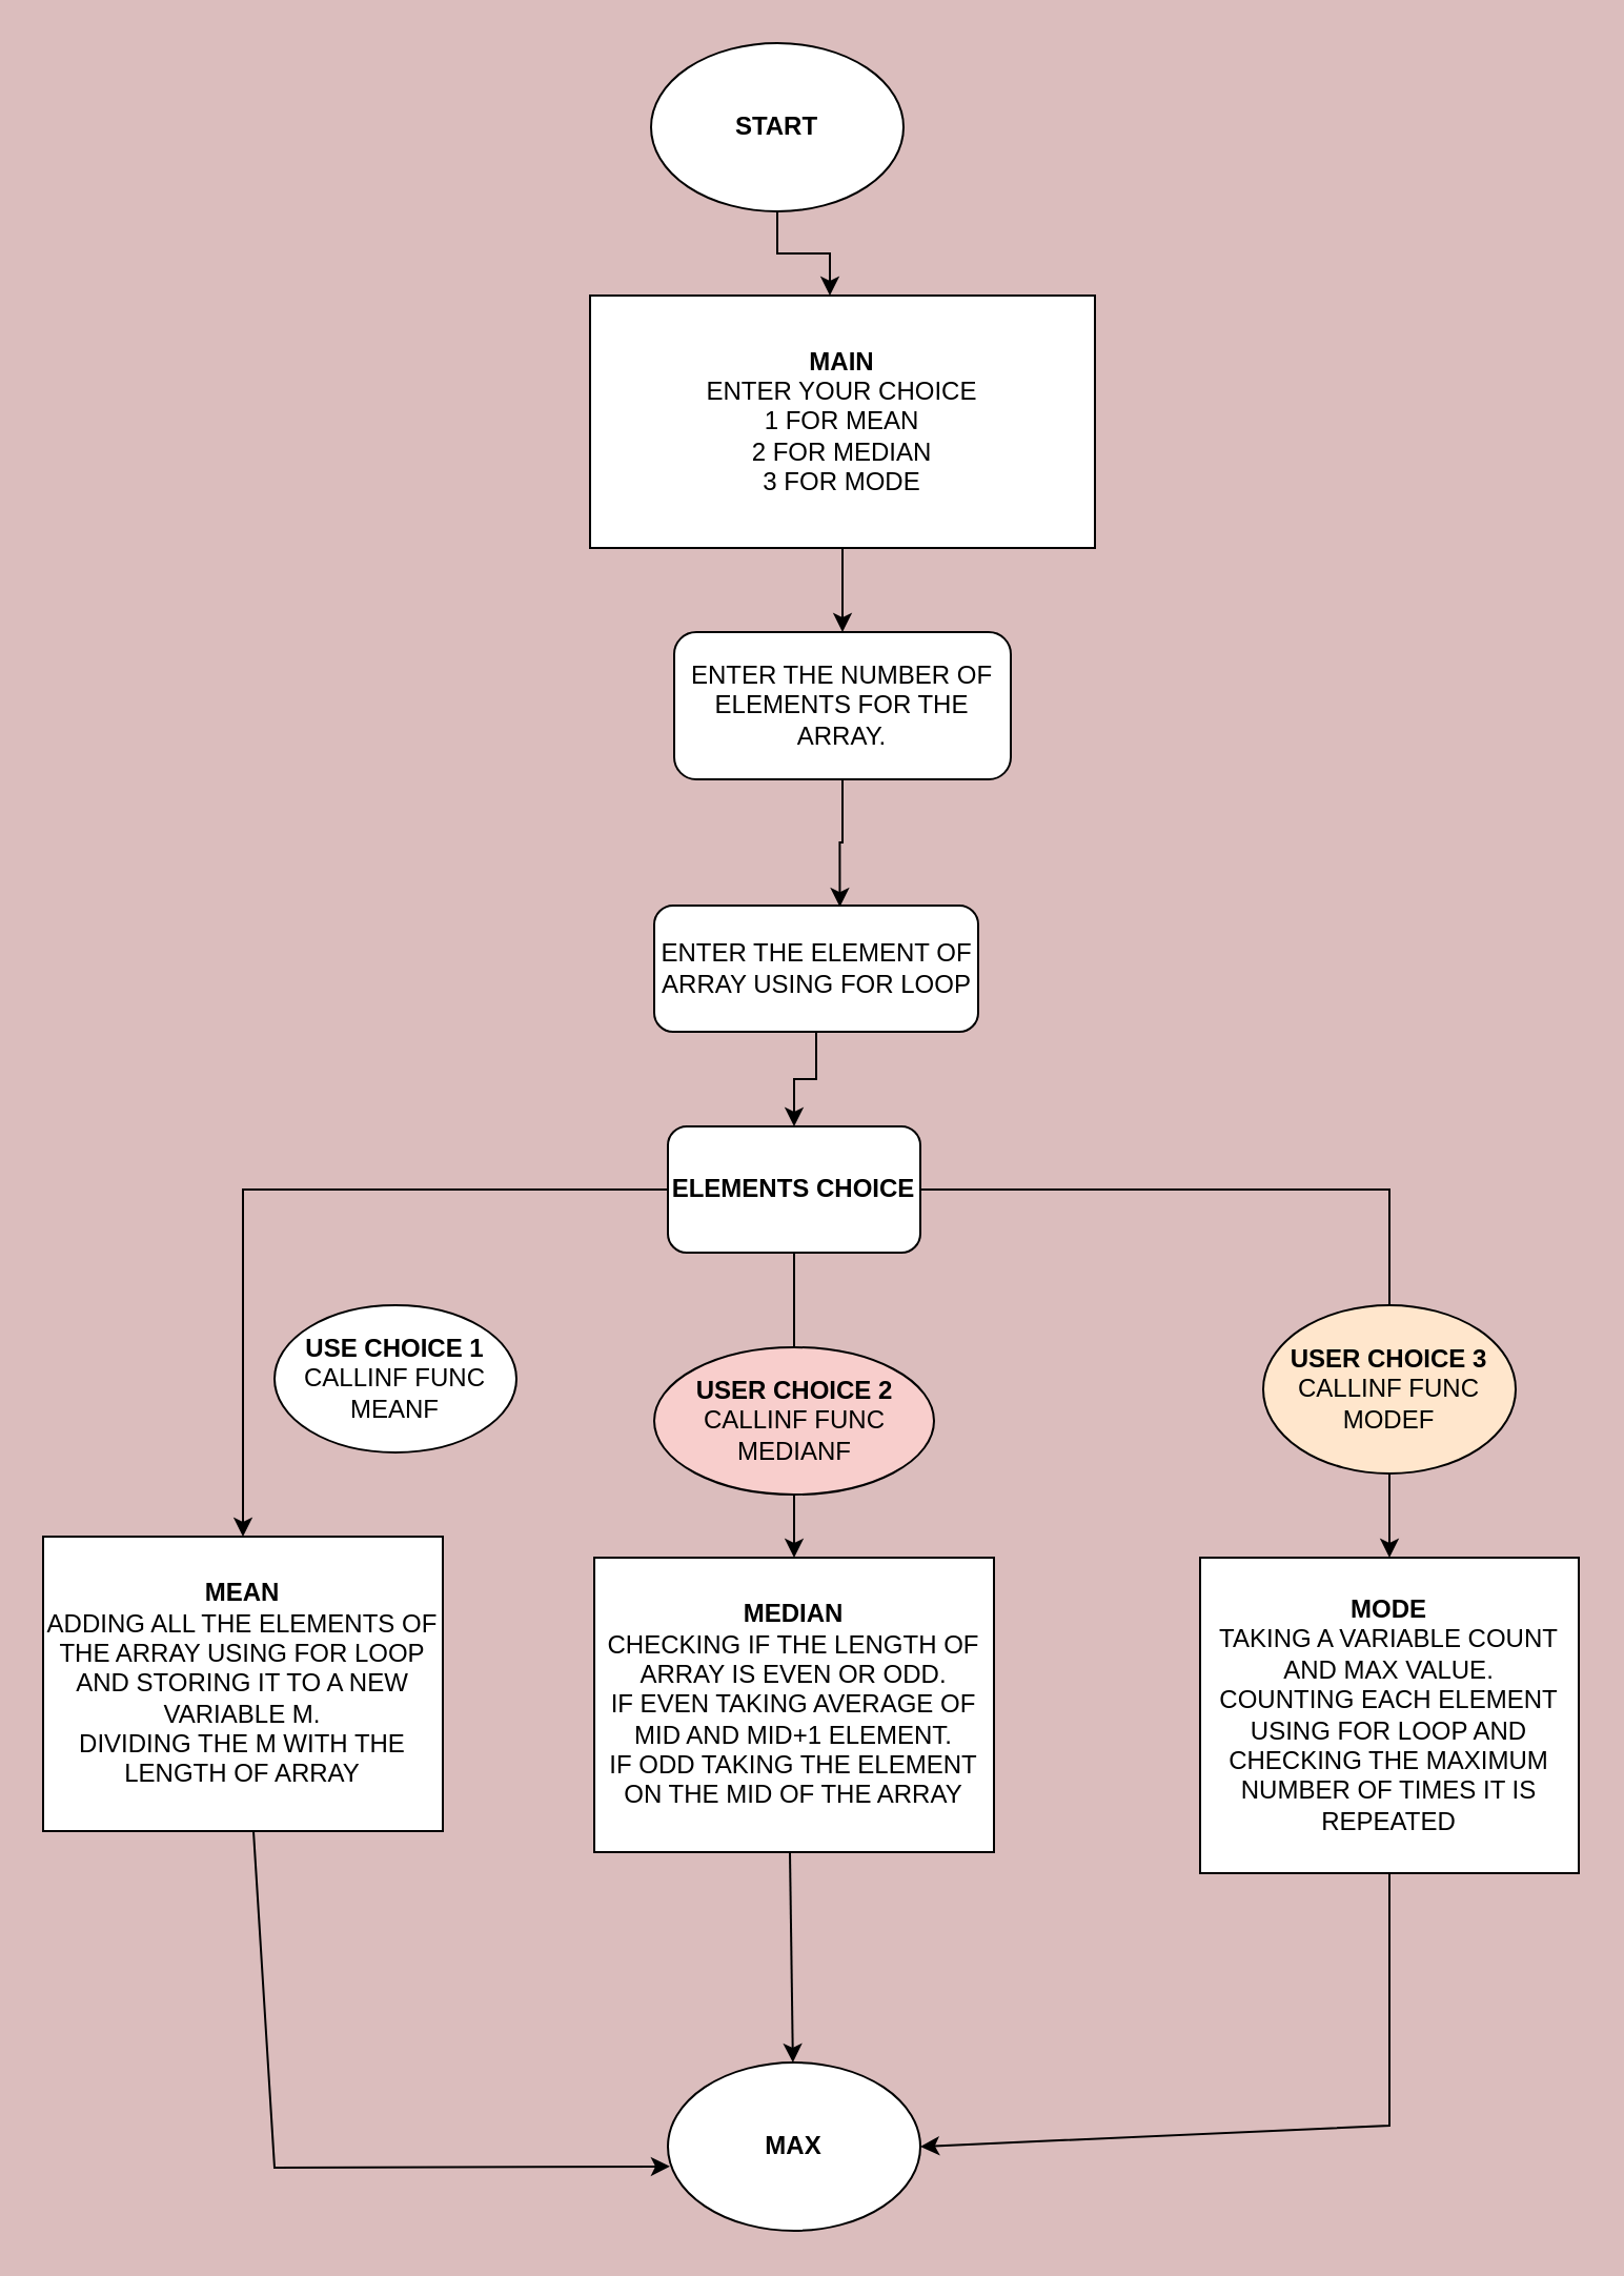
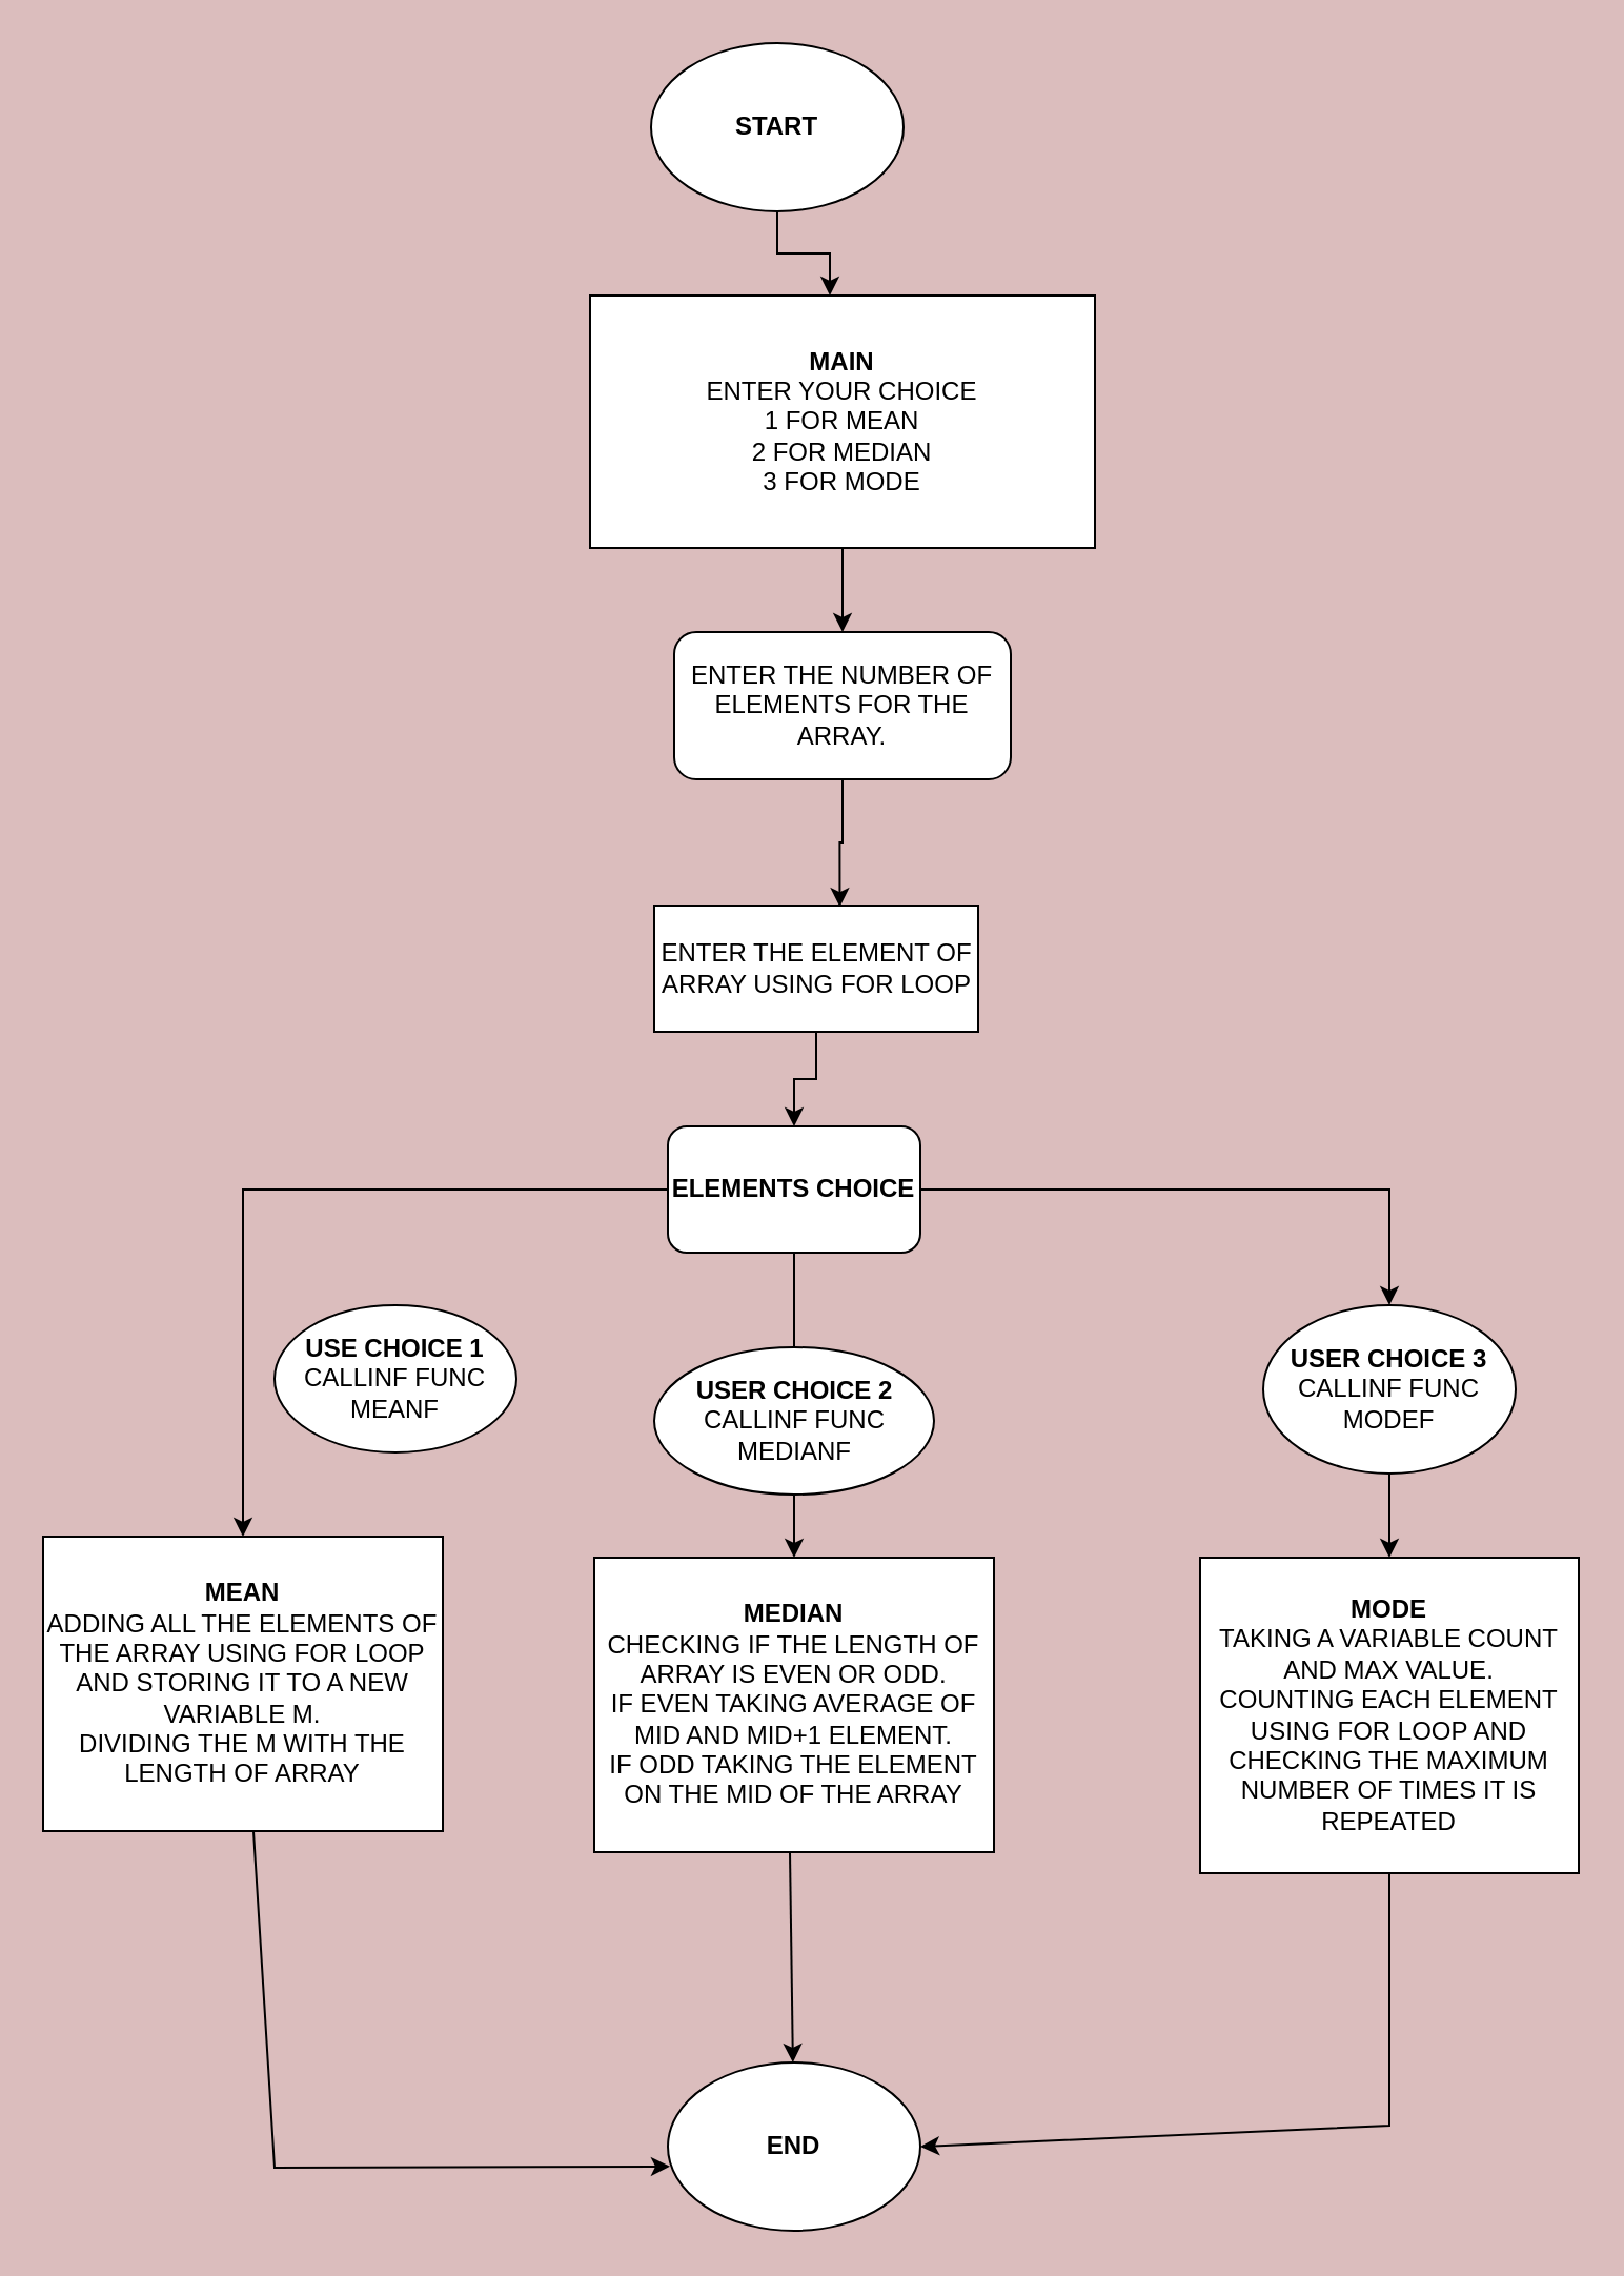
- <mxCell id="8" value="ENTER THE ELEMENT OF ARRAY USING FOR LOOP" style="rounded=1;whiteSpace=wrap;html=1;" vertex="1" parent="1"><mxGeometry x="310.5" y="430" width="154" height="60" as="geometry" /></mxCell>
+ <mxCell id="8" value="ENTER THE ELEMENT OF ARRAY USING FOR LOOP" style="whiteSpace=wrap;html=1;rounded=0;" vertex="1" parent="1"><mxGeometry x="310.5" y="430" width="154" height="60" as="geometry" /></mxCell>
- <mxCell id="20" value="" style="edgeStyle=orthogonalEdgeStyle;rounded=0;orthogonalLoop=1;jettySize=auto;html=1;entryX=0.5;entryY=0;entryDx=0;entryDy=0;endArrow=none;" edge="1" parent="1" source="16" target="21"><mxGeometry relative="1" as="geometry"><mxPoint x="437" y="565" as="sourcePoint" /><mxPoint x="660" y="740" as="targetPoint" /></mxGeometry></mxCell>
+ <mxCell id="20" value="" style="edgeStyle=orthogonalEdgeStyle;rounded=0;orthogonalLoop=1;jettySize=auto;html=1;entryX=0.5;entryY=0;entryDx=0;entryDy=0;endArrow=classic;" edge="1" parent="1" source="16" target="21"><mxGeometry relative="1" as="geometry"><mxPoint x="437" y="565" as="sourcePoint" /><mxPoint x="660" y="740" as="targetPoint" /></mxGeometry></mxCell>
- <mxCell id="21" value="&lt;b&gt;USER CHOICE 3&lt;br&gt;&lt;/b&gt;CALLINF FUNC MODEF" style="ellipse;whiteSpace=wrap;html=1;fillColor=#ffe6cc;" vertex="1" parent="1"><mxGeometry x="600" y="620" width="120" height="80" as="geometry" /></mxCell>
+ <mxCell id="21" value="&lt;b&gt;USER CHOICE 3&lt;br&gt;&lt;/b&gt;CALLINF FUNC MODEF" style="ellipse;whiteSpace=wrap;html=1;" vertex="1" parent="1"><mxGeometry x="600" y="620" width="120" height="80" as="geometry" /></mxCell>
- <mxCell id="19" value="&lt;b&gt;USER CHOICE 2&lt;br&gt;&lt;/b&gt;CALLINF FUNC MEDIANF" style="ellipse;whiteSpace=wrap;html=1;fillColor=#f8cecc;" vertex="1" parent="1"><mxGeometry x="310.5" y="640" width="133" height="70" as="geometry" /></mxCell>
+ <mxCell id="19" value="&lt;b&gt;USER CHOICE 2&lt;br&gt;&lt;/b&gt;CALLINF FUNC MEDIANF" style="ellipse;whiteSpace=wrap;html=1;" vertex="1" parent="1"><mxGeometry x="310.5" y="640" width="133" height="70" as="geometry" /></mxCell>
- <mxCell id="22" value="&lt;b&gt;MAX&lt;/b&gt;" style="ellipse;whiteSpace=wrap;html=1;" vertex="1" parent="1"><mxGeometry x="317" y="980" width="120" height="80" as="geometry" /></mxCell>
+ <mxCell id="22" value="&lt;b&gt;END&lt;/b&gt;" style="ellipse;whiteSpace=wrap;html=1;" vertex="1" parent="1"><mxGeometry x="317" y="980" width="120" height="80" as="geometry" /></mxCell>
